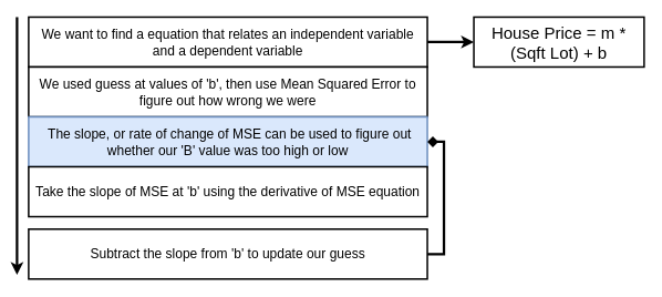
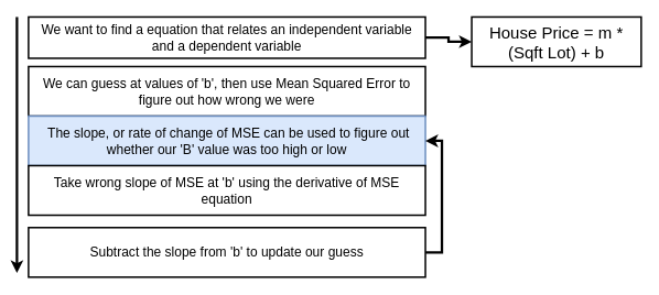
- <mxCell id="3" value="We want to find a equation that relates an independent variable and a dependent variable" style="rounded=0;whiteSpace=wrap;html=1;strokeWidth=2;fontSize=16;align=center;" parent="1" vertex="1"><mxGeometry x="34" y="20" width="480" height="60" as="geometry" /></mxCell>
+ <mxCell id="3" value="We want to find a equation that relates an independent variable and a dependent variable" style="rounded=0;whiteSpace=wrap;html=1;strokeWidth=2;fontSize=16;align=center;" parent="1" vertex="1"><mxGeometry x="34" y="20" width="480" height="50" as="geometry" /></mxCell>
- <mxCell id="5" value="We used guess at values of 'b', then use Mean Squared Error to figure out how wrong we were" style="rounded=0;whiteSpace=wrap;html=1;strokeWidth=2;fontSize=16;align=center;" parent="1" vertex="1"><mxGeometry x="34" y="80" width="480" height="60" as="geometry" /></mxCell>
+ <mxCell id="5" value="We can guess at values of 'b', then use Mean Squared Error to figure out how wrong we were" style="rounded=0;whiteSpace=wrap;html=1;strokeWidth=2;fontSize=16;align=center;" parent="1" vertex="1"><mxGeometry x="34" y="80" width="480" height="60" as="geometry" /></mxCell>
- <mxCell id="9" style="edgeStyle=orthogonalEdgeStyle;rounded=0;html=1;exitX=1;exitY=0.5;entryX=1;entryY=0.5;jettySize=auto;orthogonalLoop=1;strokeWidth=3;fontSize=24;endArrow=diamond;" parent="1" source="10" target="7" edge="1"><mxGeometry relative="1" as="geometry" /></mxCell>
+ <mxCell id="9" style="edgeStyle=orthogonalEdgeStyle;rounded=0;html=1;exitX=1;exitY=0.5;entryX=1;entryY=0.5;jettySize=auto;orthogonalLoop=1;strokeWidth=3;fontSize=24;" parent="1" source="10" target="7" edge="1"><mxGeometry relative="1" as="geometry" /></mxCell>
- <mxCell id="8" value="Take the slope of MSE at 'b' using the derivative of MSE equation" style="rounded=0;whiteSpace=wrap;html=1;strokeWidth=2;fontSize=16;align=center;" parent="1" vertex="1"><mxGeometry x="34" y="200" width="480" height="60" as="geometry" /></mxCell>
+ <mxCell id="8" value="Take wrong slope of MSE at 'b' using the derivative of MSE equation" style="rounded=0;whiteSpace=wrap;html=1;strokeWidth=2;fontSize=16;align=center;" parent="1" vertex="1"><mxGeometry x="34" y="200" width="480" height="60" as="geometry" /></mxCell>
